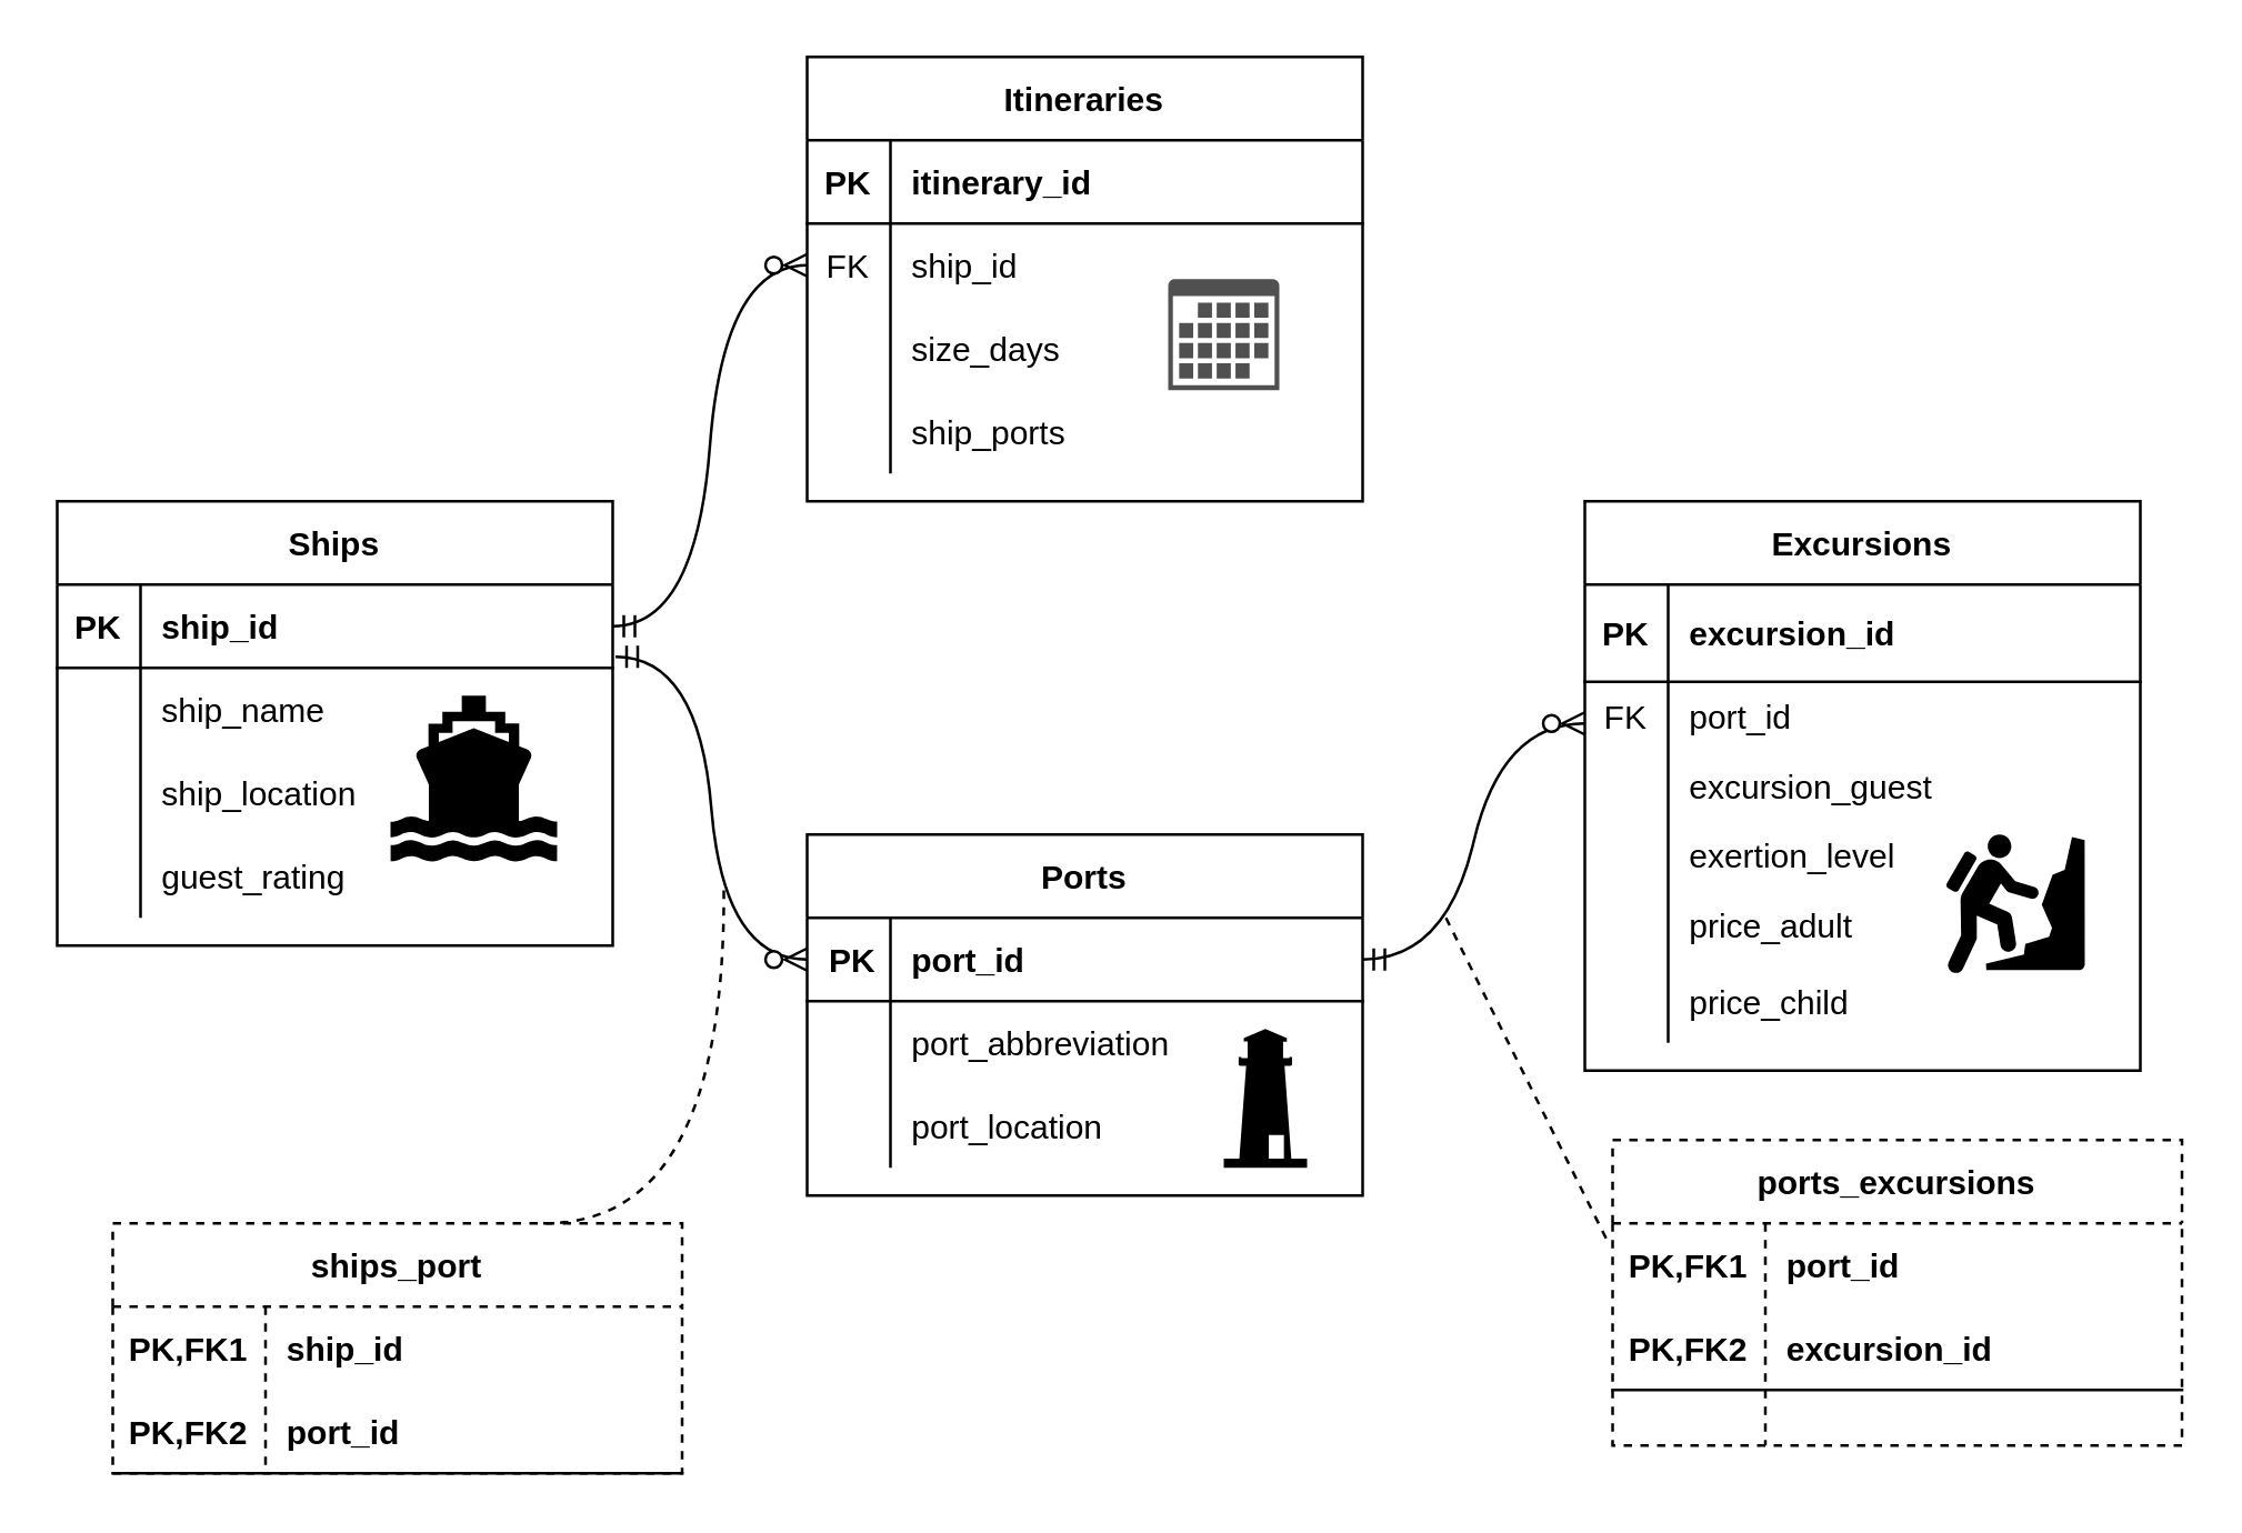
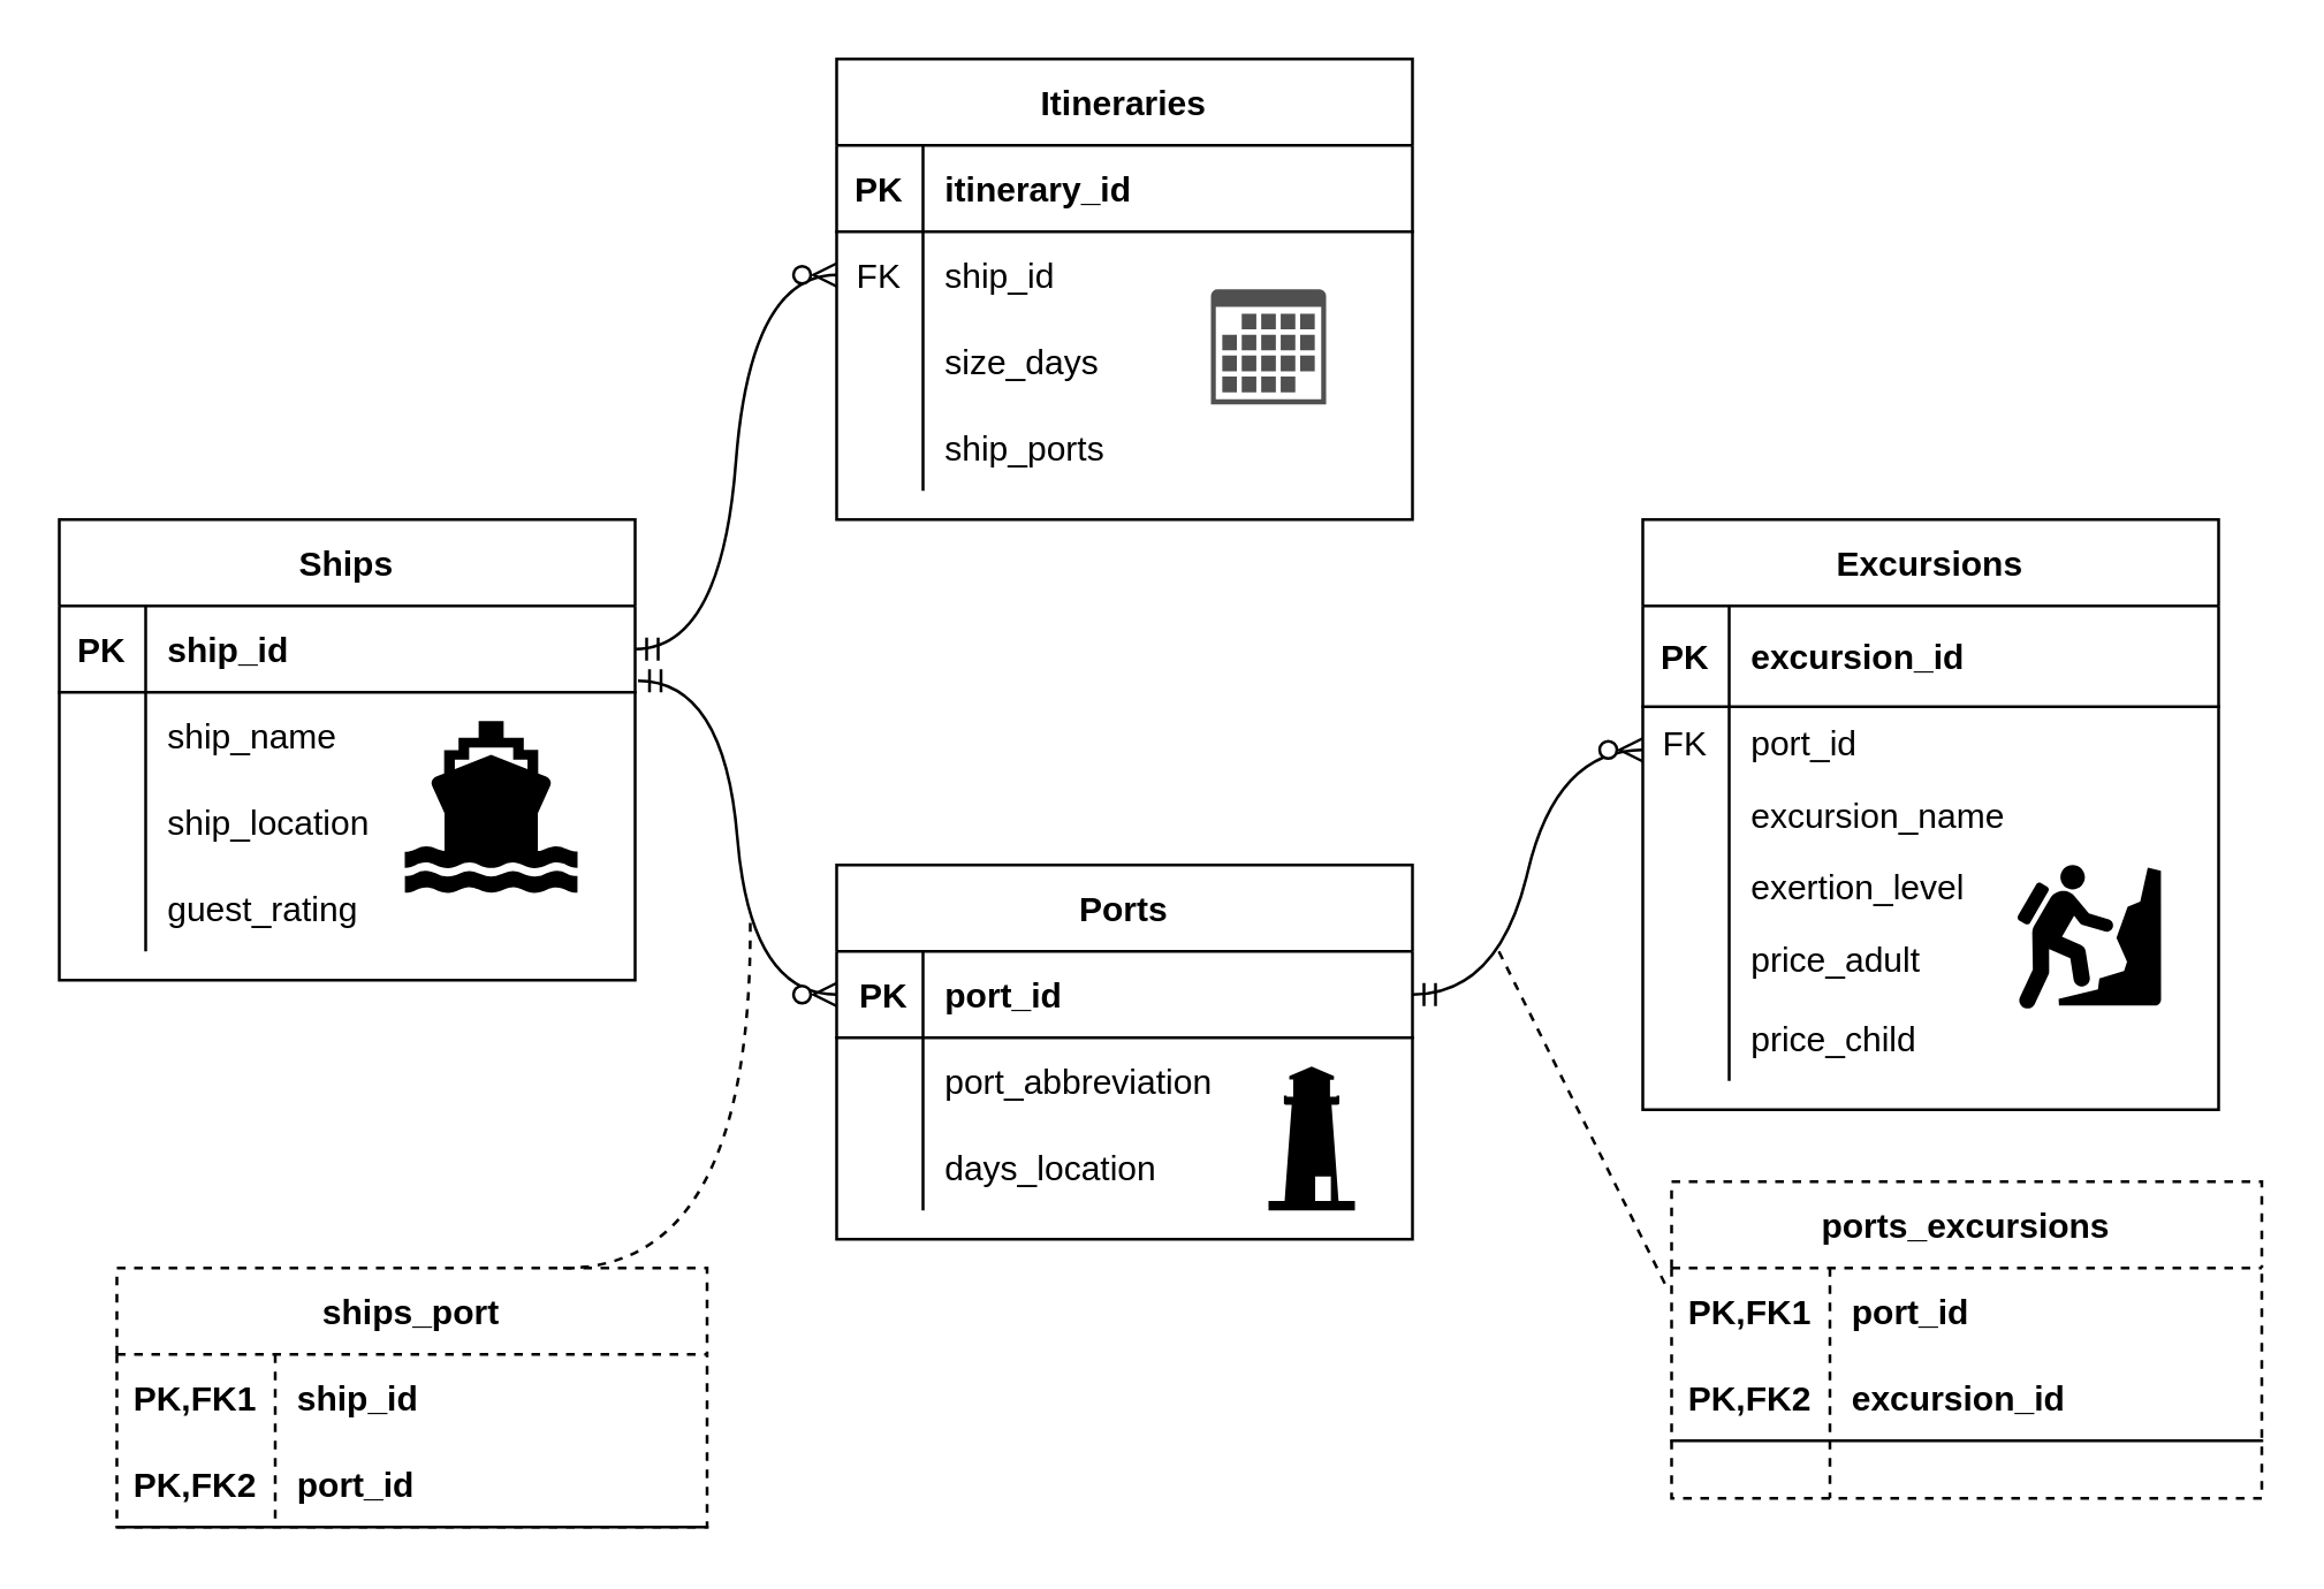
- <mxCell id="37" value="excursion_guest" style="shape=partialRectangle;connectable=0;fillColor=none;top=0;left=0;bottom=0;right=0;align=left;spacingLeft=6;overflow=hidden;" parent="35" vertex="1"><mxGeometry x="30" width="170" height="25" as="geometry"><mxRectangle width="170" height="25" as="alternateBounds" /></mxGeometry></mxCell>
+ <mxCell id="37" value="excursion_name" style="shape=partialRectangle;connectable=0;fillColor=none;top=0;left=0;bottom=0;right=0;align=left;spacingLeft=6;overflow=hidden;" parent="35" vertex="1"><mxGeometry x="30" width="170" height="25" as="geometry"><mxRectangle width="170" height="25" as="alternateBounds" /></mxGeometry></mxCell>
- <mxCell id="77" value="port_location" style="shape=partialRectangle;connectable=0;fillColor=none;top=0;left=0;bottom=0;right=0;align=left;spacingLeft=6;overflow=hidden;" parent="75" vertex="1"><mxGeometry x="30" width="170" height="30" as="geometry"><mxRectangle width="170" height="30" as="alternateBounds" /></mxGeometry></mxCell>
+ <mxCell id="77" value="days_location" style="shape=partialRectangle;connectable=0;fillColor=none;top=0;left=0;bottom=0;right=0;align=left;spacingLeft=6;overflow=hidden;" parent="75" vertex="1"><mxGeometry x="30" width="170" height="30" as="geometry"><mxRectangle width="170" height="30" as="alternateBounds" /></mxGeometry></mxCell>
